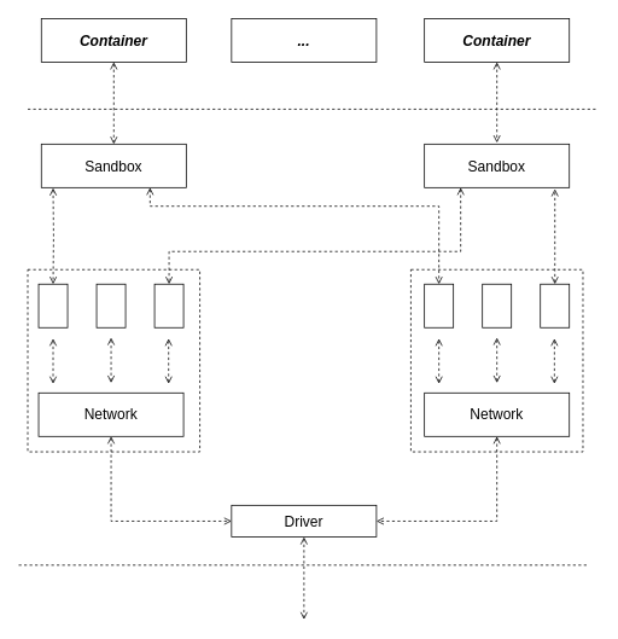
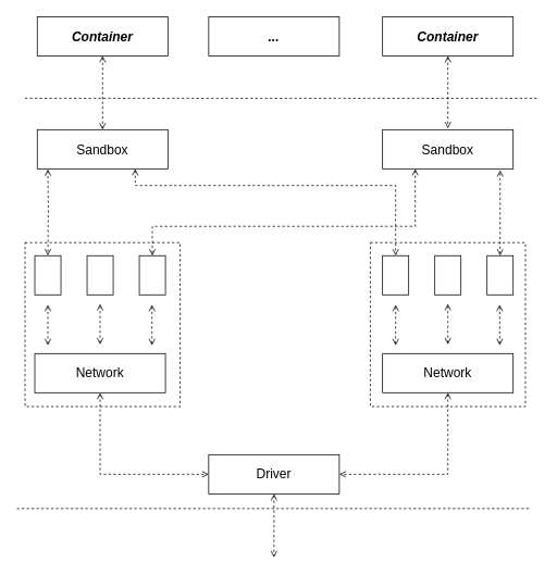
- <mxCell id="4" value="Driver" style="rounded=0;whiteSpace=wrap;html=1;fontSize=16;" vertex="1" parent="1"><mxGeometry x="255" y="557" width="160" height="35" as="geometry" /></mxCell>
+ <mxCell id="4" value="Driver" style="rounded=0;whiteSpace=wrap;html=1;fontSize=16;" vertex="1" parent="1"><mxGeometry x="255" y="557" width="160" height="48" as="geometry" /></mxCell>
